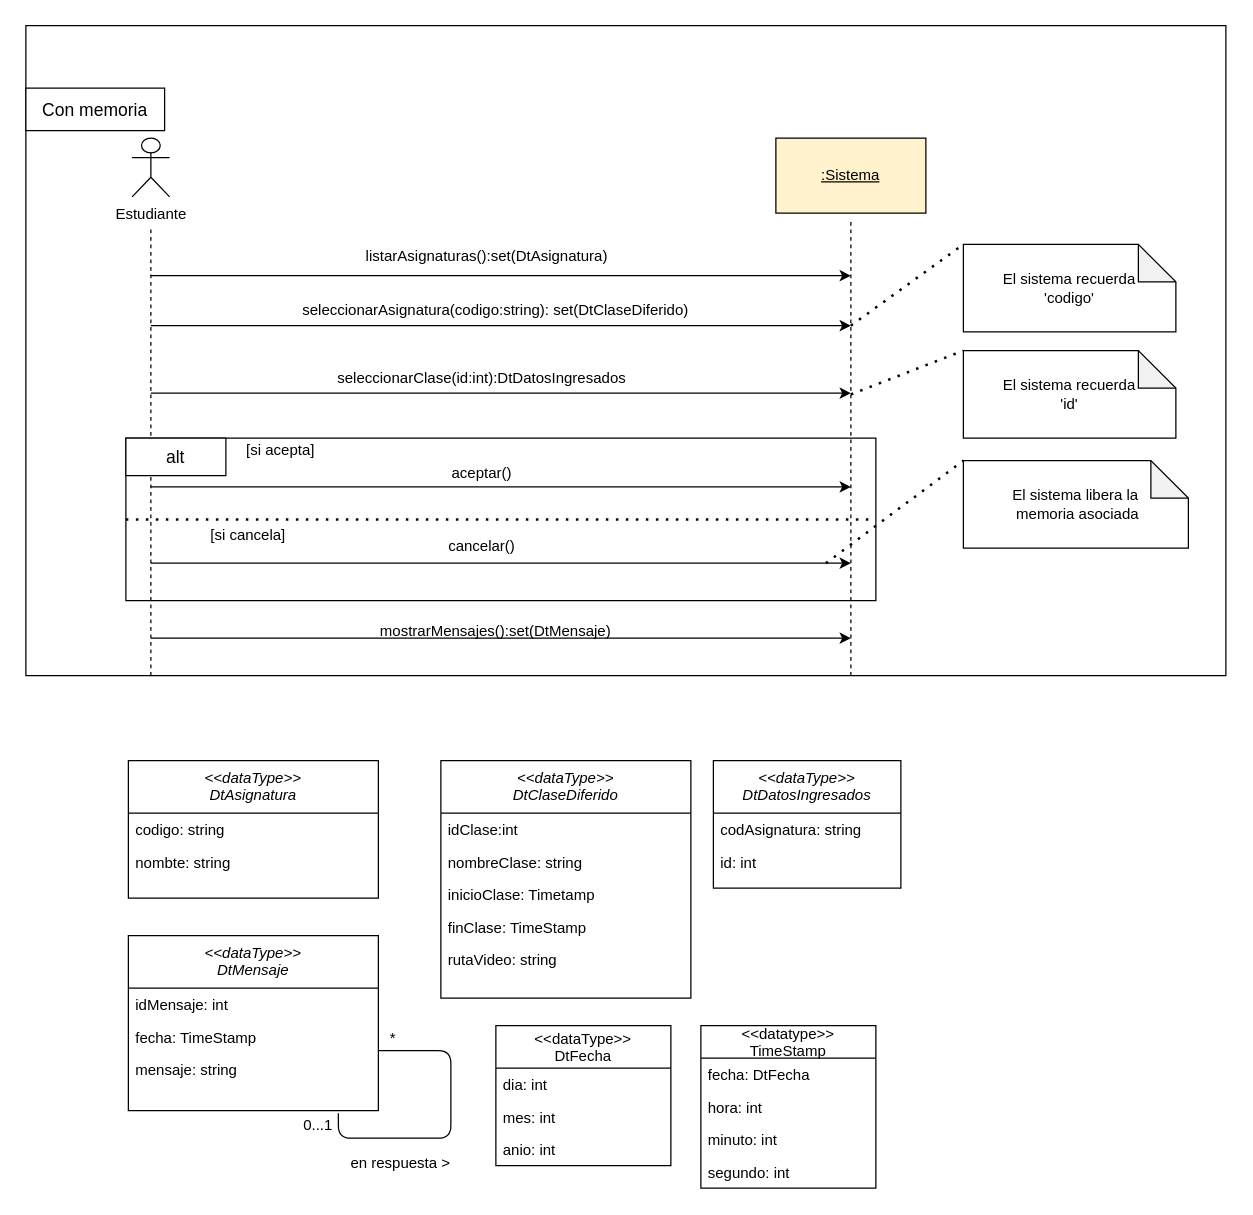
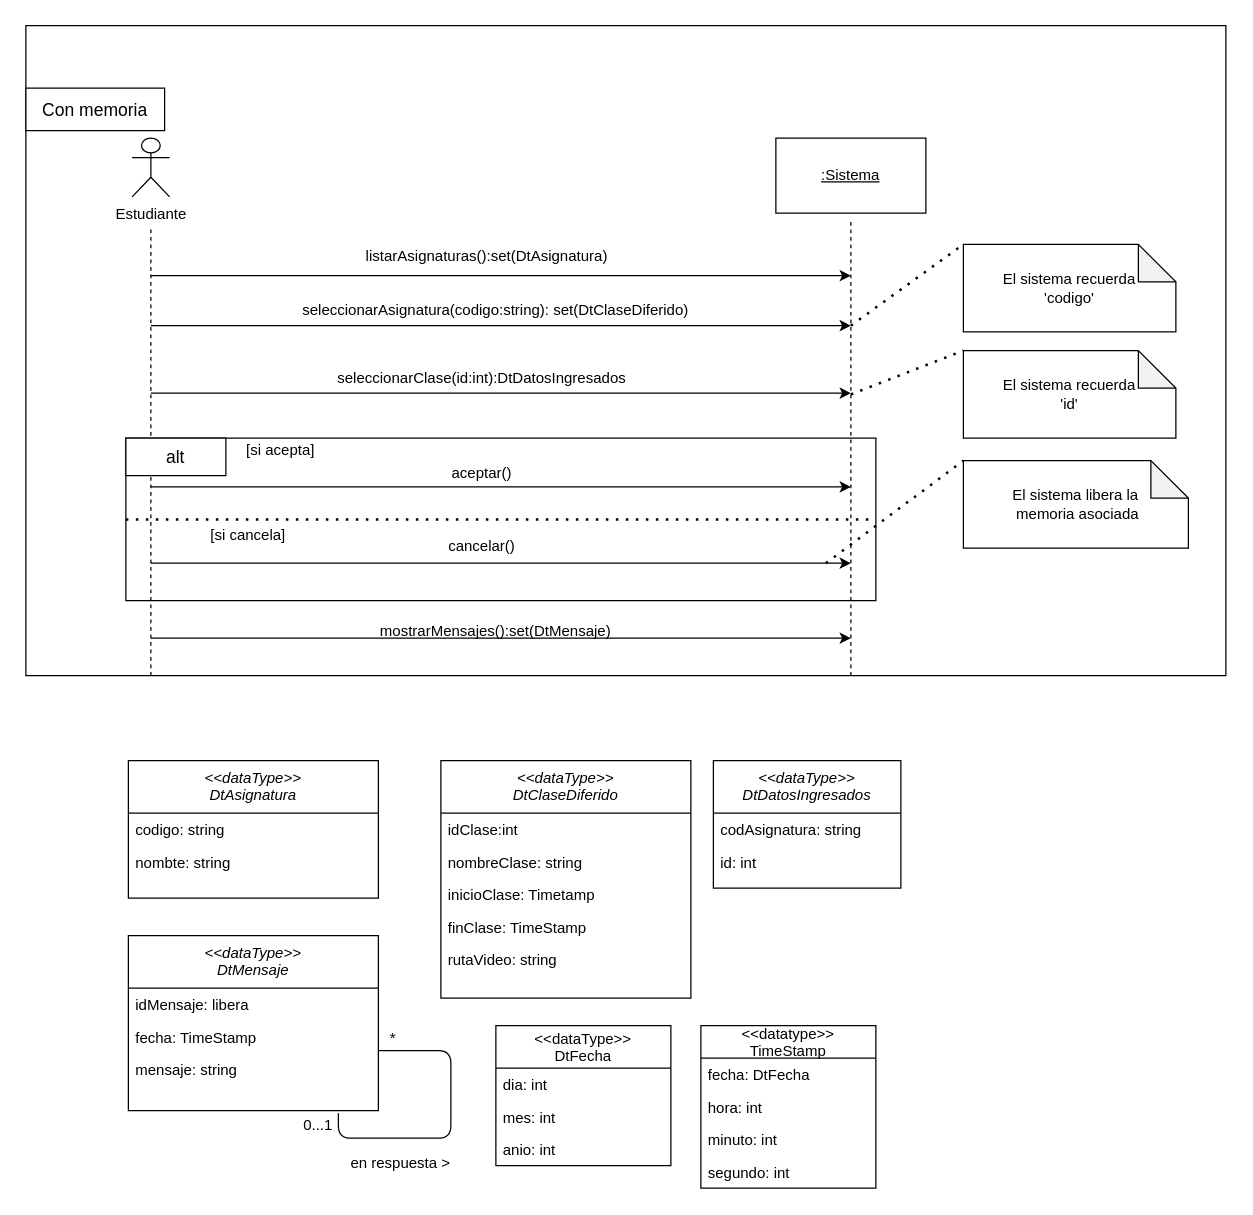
- <mxCell id="18" value="&lt;u&gt;:Sistema&lt;/u&gt;" style="rounded=0;whiteSpace=wrap;html=1;fillColor=#fff2cc;" parent="1" vertex="1"><mxGeometry x="620" y="110" width="120" height="60" as="geometry" /></mxCell>
+ <mxCell id="18" value="&lt;u&gt;:Sistema&lt;/u&gt;" style="rounded=0;whiteSpace=wrap;html=1;" parent="1" vertex="1"><mxGeometry x="620" y="110" width="120" height="60" as="geometry" /></mxCell>
- <mxCell id="14" value="idMensaje: int" style="text;align=left;verticalAlign=top;spacingLeft=4;spacingRight=4;overflow=hidden;rotatable=0;points=[[0,0.5],[1,0.5]];portConstraint=eastwest;" parent="13" vertex="1"><mxGeometry y="42" width="200" height="26" as="geometry" /></mxCell>
+ <mxCell id="14" value="idMensaje: libera" style="text;align=left;verticalAlign=top;spacingLeft=4;spacingRight=4;overflow=hidden;rotatable=0;points=[[0,0.5],[1,0.5]];portConstraint=eastwest;" parent="13" vertex="1"><mxGeometry y="42" width="200" height="26" as="geometry" /></mxCell>
